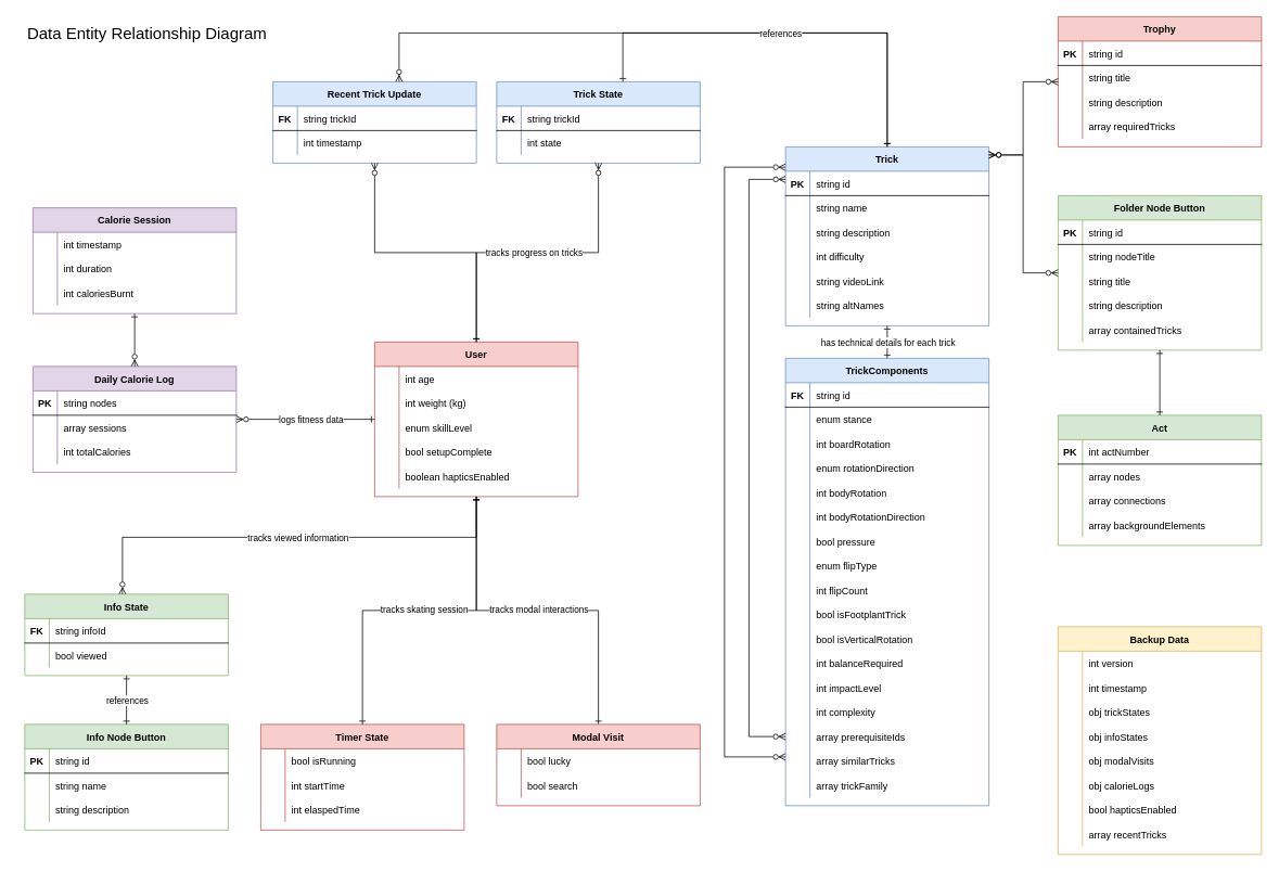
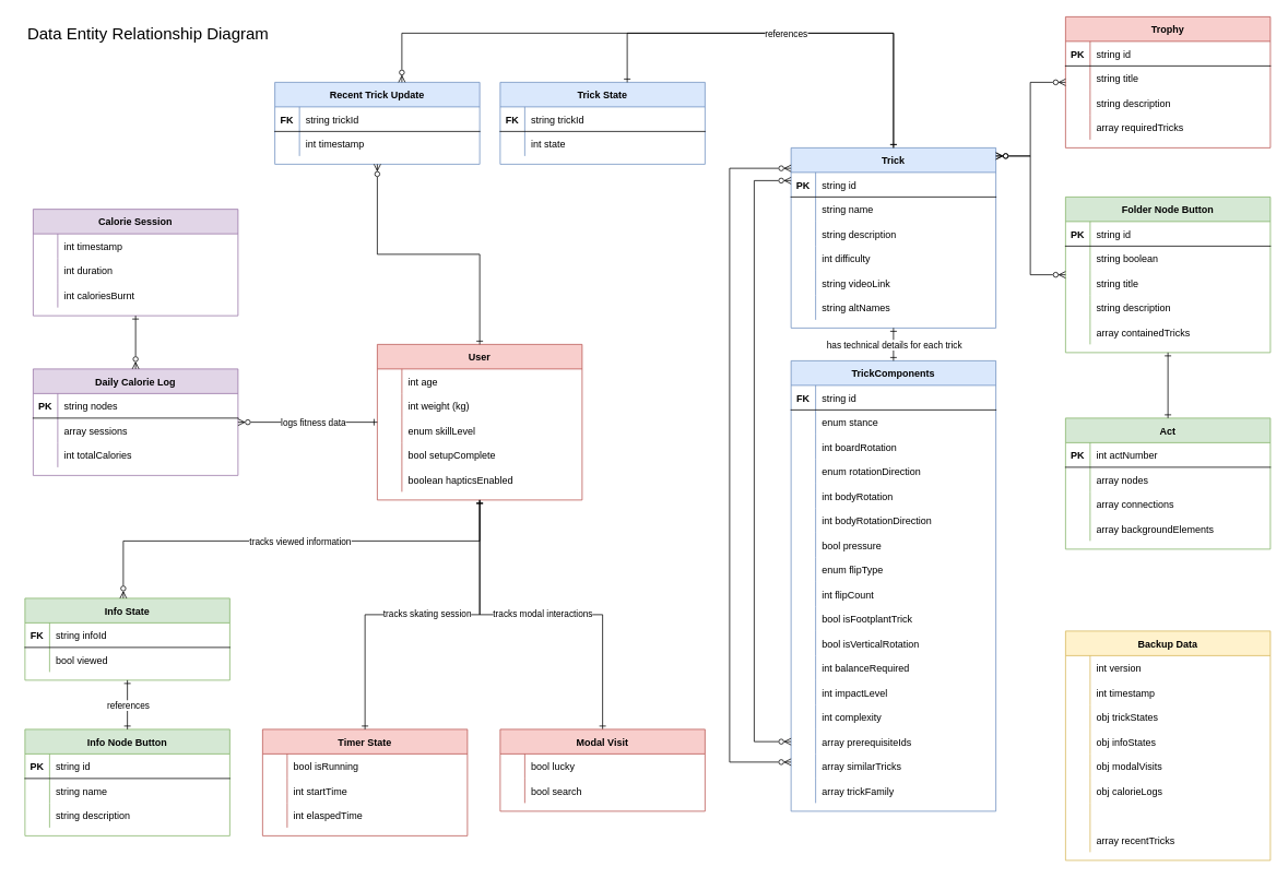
- <mxCell id="219" style="edgeStyle=orthogonalEdgeStyle;rounded=0;orthogonalLoop=1;jettySize=auto;html=1;startArrow=ERone;startFill=0;endArrow=ERzeroToMany;endFill=0;" edge="1" parent="1" source="75" target="143"><mxGeometry relative="1" as="geometry"><mxPoint x="1535" y="610" as="sourcePoint" /><mxPoint x="1590" y="610" as="targetPoint" /></mxGeometry></mxCell>
- <mxCell id="220" value="tracks progress on tricks" style="edgeLabel;html=1;align=center;verticalAlign=middle;resizable=0;points=[];" vertex="1" connectable="0" parent="219"><mxGeometry x="0.116" y="-2" relative="1" as="geometry"><mxPoint x="-26" y="-2" as="offset" /></mxGeometry></mxCell>
- <mxCell id="97" value="string nodeTitle" style="shape=partialRectangle;overflow=hidden;connectable=0;fillColor=none;top=0;left=0;bottom=0;right=0;align=left;spacingLeft=6;" vertex="1" parent="95"><mxGeometry x="30" width="220" height="30" as="geometry"><mxRectangle width="220" height="30" as="alternateBounds" /></mxGeometry></mxCell>
+ <mxCell id="97" value="string boolean" style="shape=partialRectangle;overflow=hidden;connectable=0;fillColor=none;top=0;left=0;bottom=0;right=0;align=left;spacingLeft=6;" vertex="1" parent="95"><mxGeometry x="30" width="220" height="30" as="geometry"><mxRectangle width="220" height="30" as="alternateBounds" /></mxGeometry></mxCell>
- <mxCell id="195" value="bool hapticsEnabled" style="shape=partialRectangle;overflow=hidden;connectable=0;fillColor=none;top=0;left=0;bottom=0;right=0;align=left;spacingLeft=6;" vertex="1" parent="193"><mxGeometry x="30" width="220" height="30" as="geometry"><mxRectangle width="220" height="30" as="alternateBounds" /></mxGeometry></mxCell>
